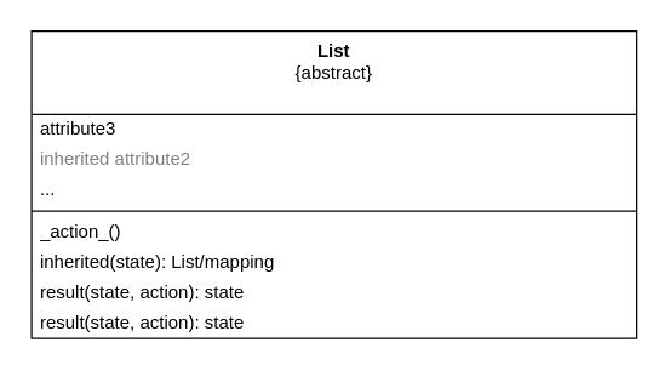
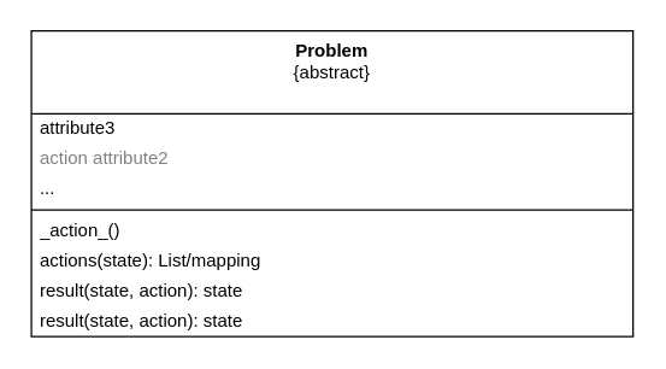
- <mxCell id="2" value="&lt;b&gt;List&lt;/b&gt;&lt;div&gt;{abstract}&lt;/div&gt;" style="swimlane;fontStyle=0;align=center;verticalAlign=top;childLayout=stackLayout;horizontal=1;startSize=55;horizontalStack=0;resizeParent=1;resizeParentMax=0;resizeLast=0;collapsible=0;marginBottom=0;html=1;whiteSpace=wrap;" vertex="1" parent="1"><mxGeometry x="20" y="20" width="400" height="203" as="geometry" /></mxCell>
+ <mxCell id="2" value="&lt;b&gt;Problem&lt;/b&gt;&lt;div&gt;{abstract}&lt;/div&gt;" style="swimlane;fontStyle=0;align=center;verticalAlign=top;childLayout=stackLayout;horizontal=1;startSize=55;horizontalStack=0;resizeParent=1;resizeParentMax=0;resizeLast=0;collapsible=0;marginBottom=0;html=1;whiteSpace=wrap;" vertex="1" parent="1"><mxGeometry x="20" y="20" width="400" height="203" as="geometry" /></mxCell>
- <mxCell id="4" value="inherited attribute2" style="text;html=1;strokeColor=none;fillColor=none;align=left;verticalAlign=middle;spacingLeft=4;spacingRight=4;overflow=hidden;rotatable=0;points=[[0,0.5],[1,0.5]];portConstraint=eastwest;fontColor=#808080;whiteSpace=wrap;" vertex="1" parent="2"><mxGeometry y="75" width="400" height="20" as="geometry" /></mxCell>
+ <mxCell id="4" value="action attribute2" style="text;html=1;strokeColor=none;fillColor=none;align=left;verticalAlign=middle;spacingLeft=4;spacingRight=4;overflow=hidden;rotatable=0;points=[[0,0.5],[1,0.5]];portConstraint=eastwest;fontColor=#808080;whiteSpace=wrap;" vertex="1" parent="2"><mxGeometry y="75" width="400" height="20" as="geometry" /></mxCell>
- <mxCell id="8" value="inherited(state): List/&lt;span style=&quot;background-color: initial;&quot;&gt;mapping&lt;/span&gt;&lt;div&gt;&lt;div&gt;&lt;br&gt;&lt;/div&gt;&lt;/div&gt;" style="text;html=1;strokeColor=none;fillColor=none;align=left;verticalAlign=middle;spacingLeft=4;spacingRight=4;overflow=hidden;rotatable=0;points=[[0,0.5],[1,0.5]];portConstraint=eastwest;whiteSpace=wrap;" vertex="1" parent="2"><mxGeometry y="143" width="400" height="20" as="geometry" /></mxCell>
+ <mxCell id="8" value="actions(state): List/&lt;span style=&quot;background-color: initial;&quot;&gt;mapping&lt;/span&gt;&lt;div&gt;&lt;div&gt;&lt;br&gt;&lt;/div&gt;&lt;/div&gt;" style="text;html=1;strokeColor=none;fillColor=none;align=left;verticalAlign=middle;spacingLeft=4;spacingRight=4;overflow=hidden;rotatable=0;points=[[0,0.5],[1,0.5]];portConstraint=eastwest;whiteSpace=wrap;" vertex="1" parent="2"><mxGeometry y="143" width="400" height="20" as="geometry" /></mxCell>
